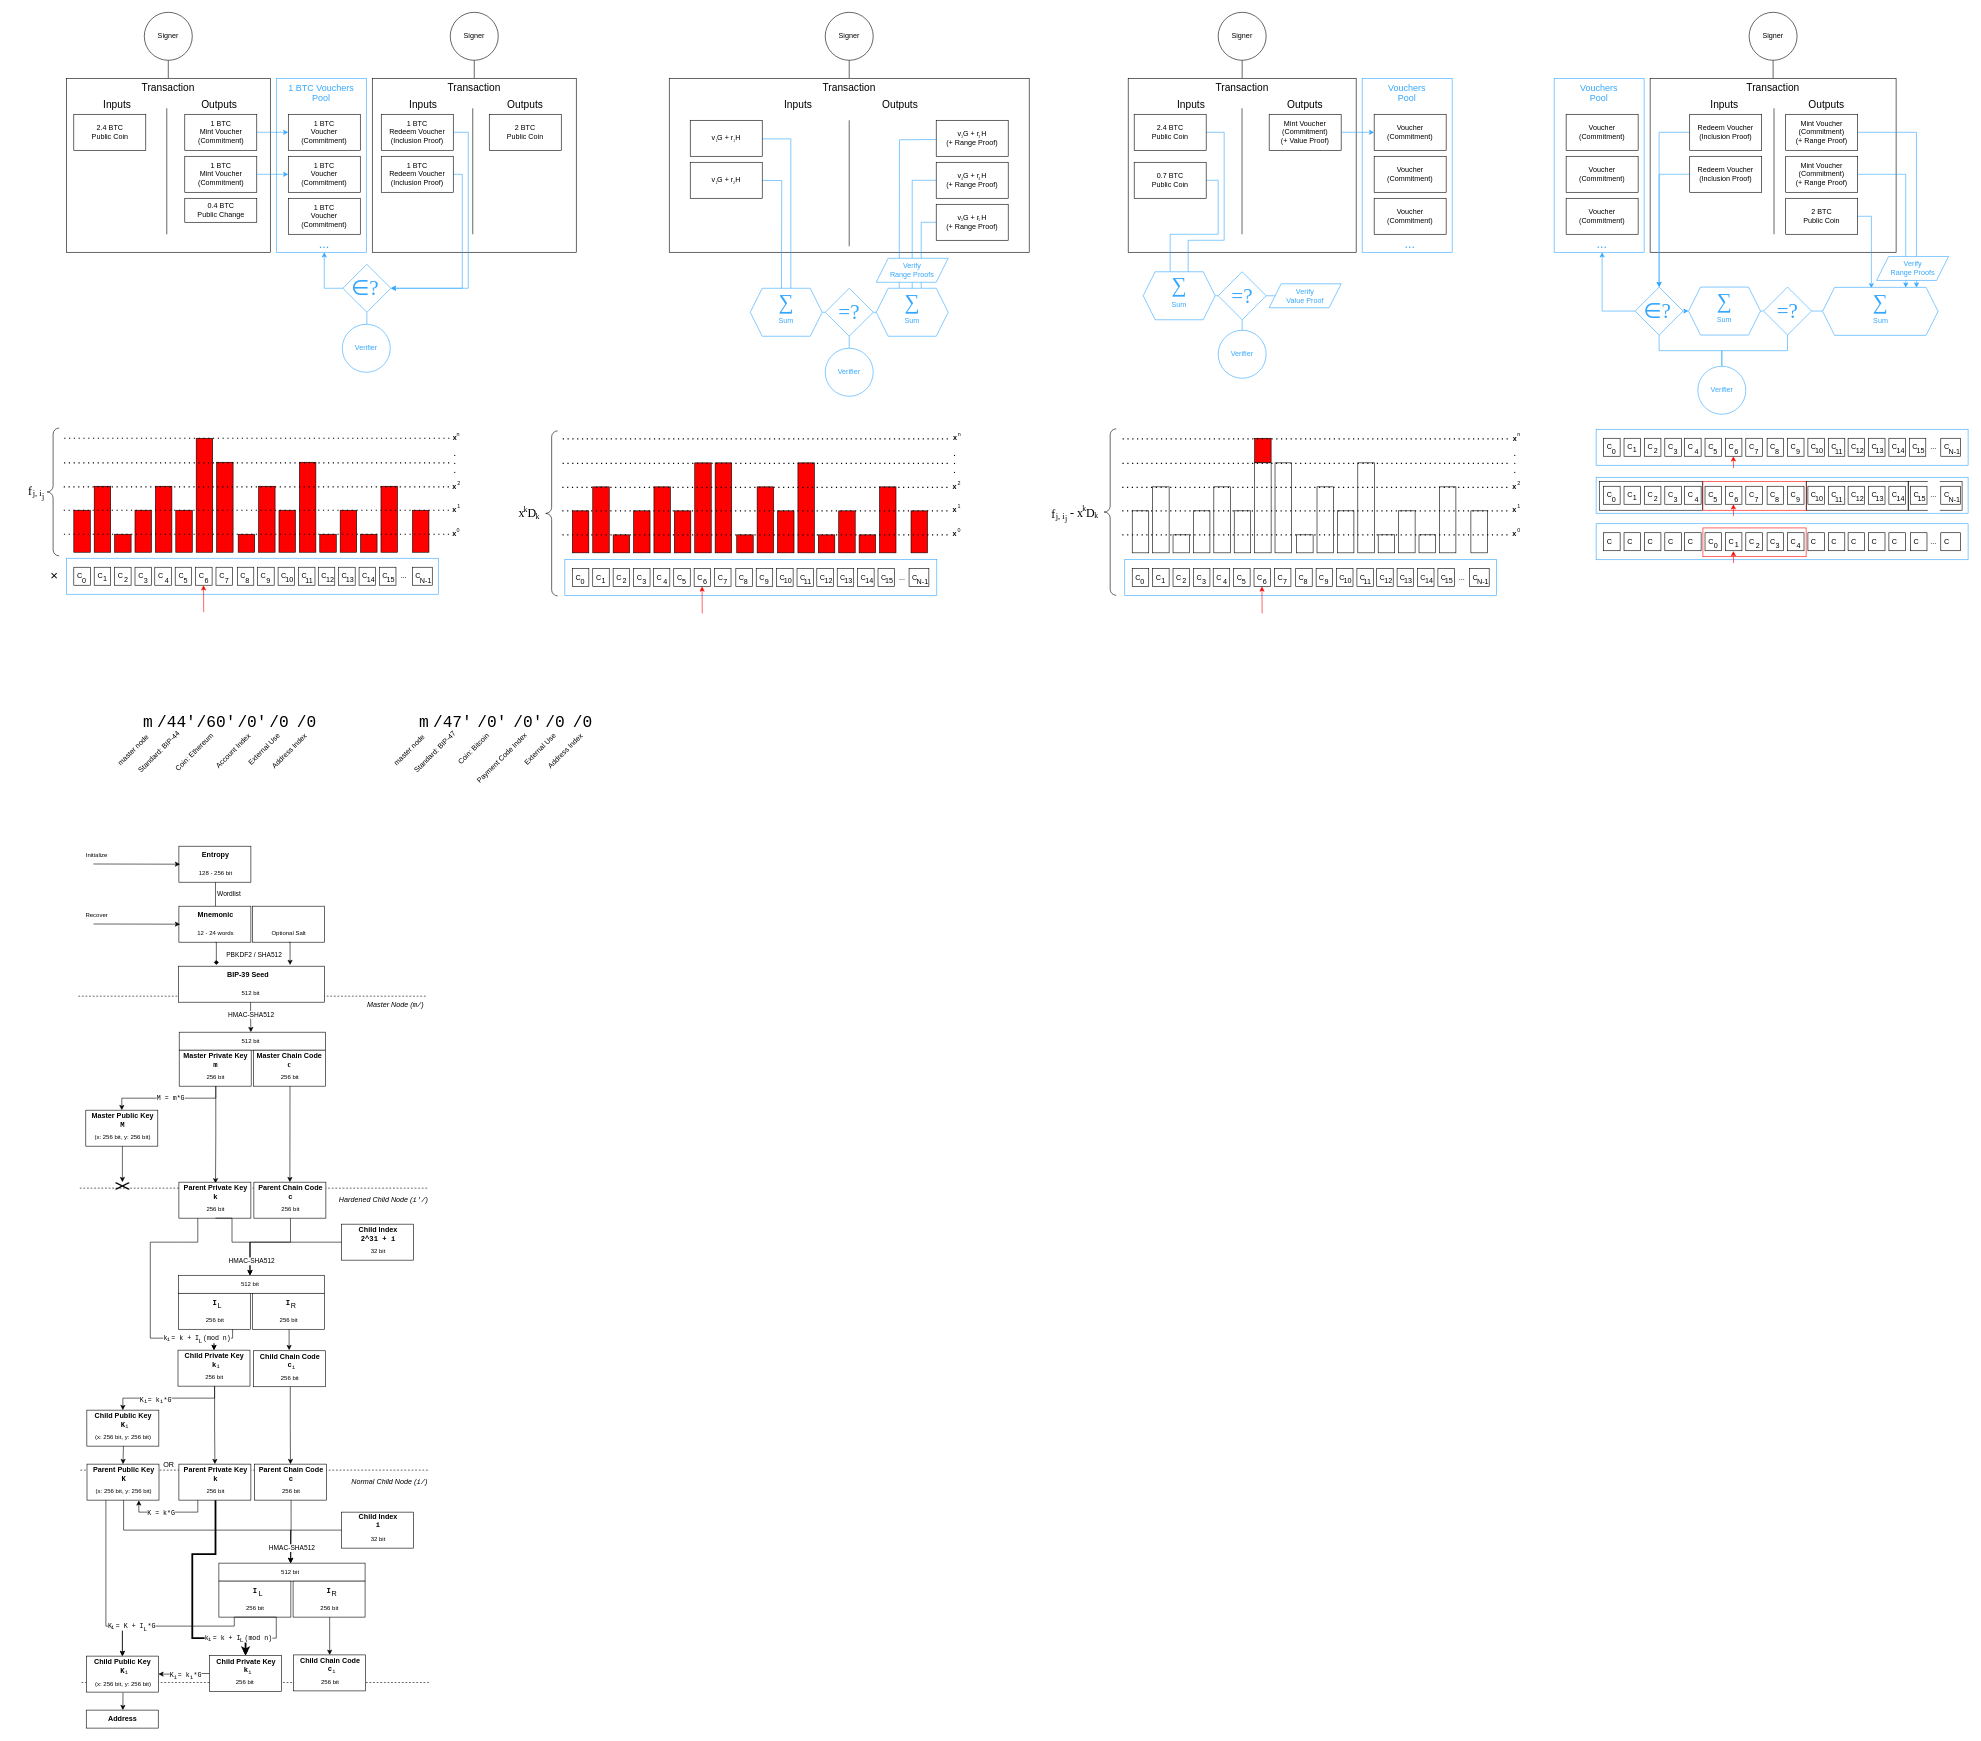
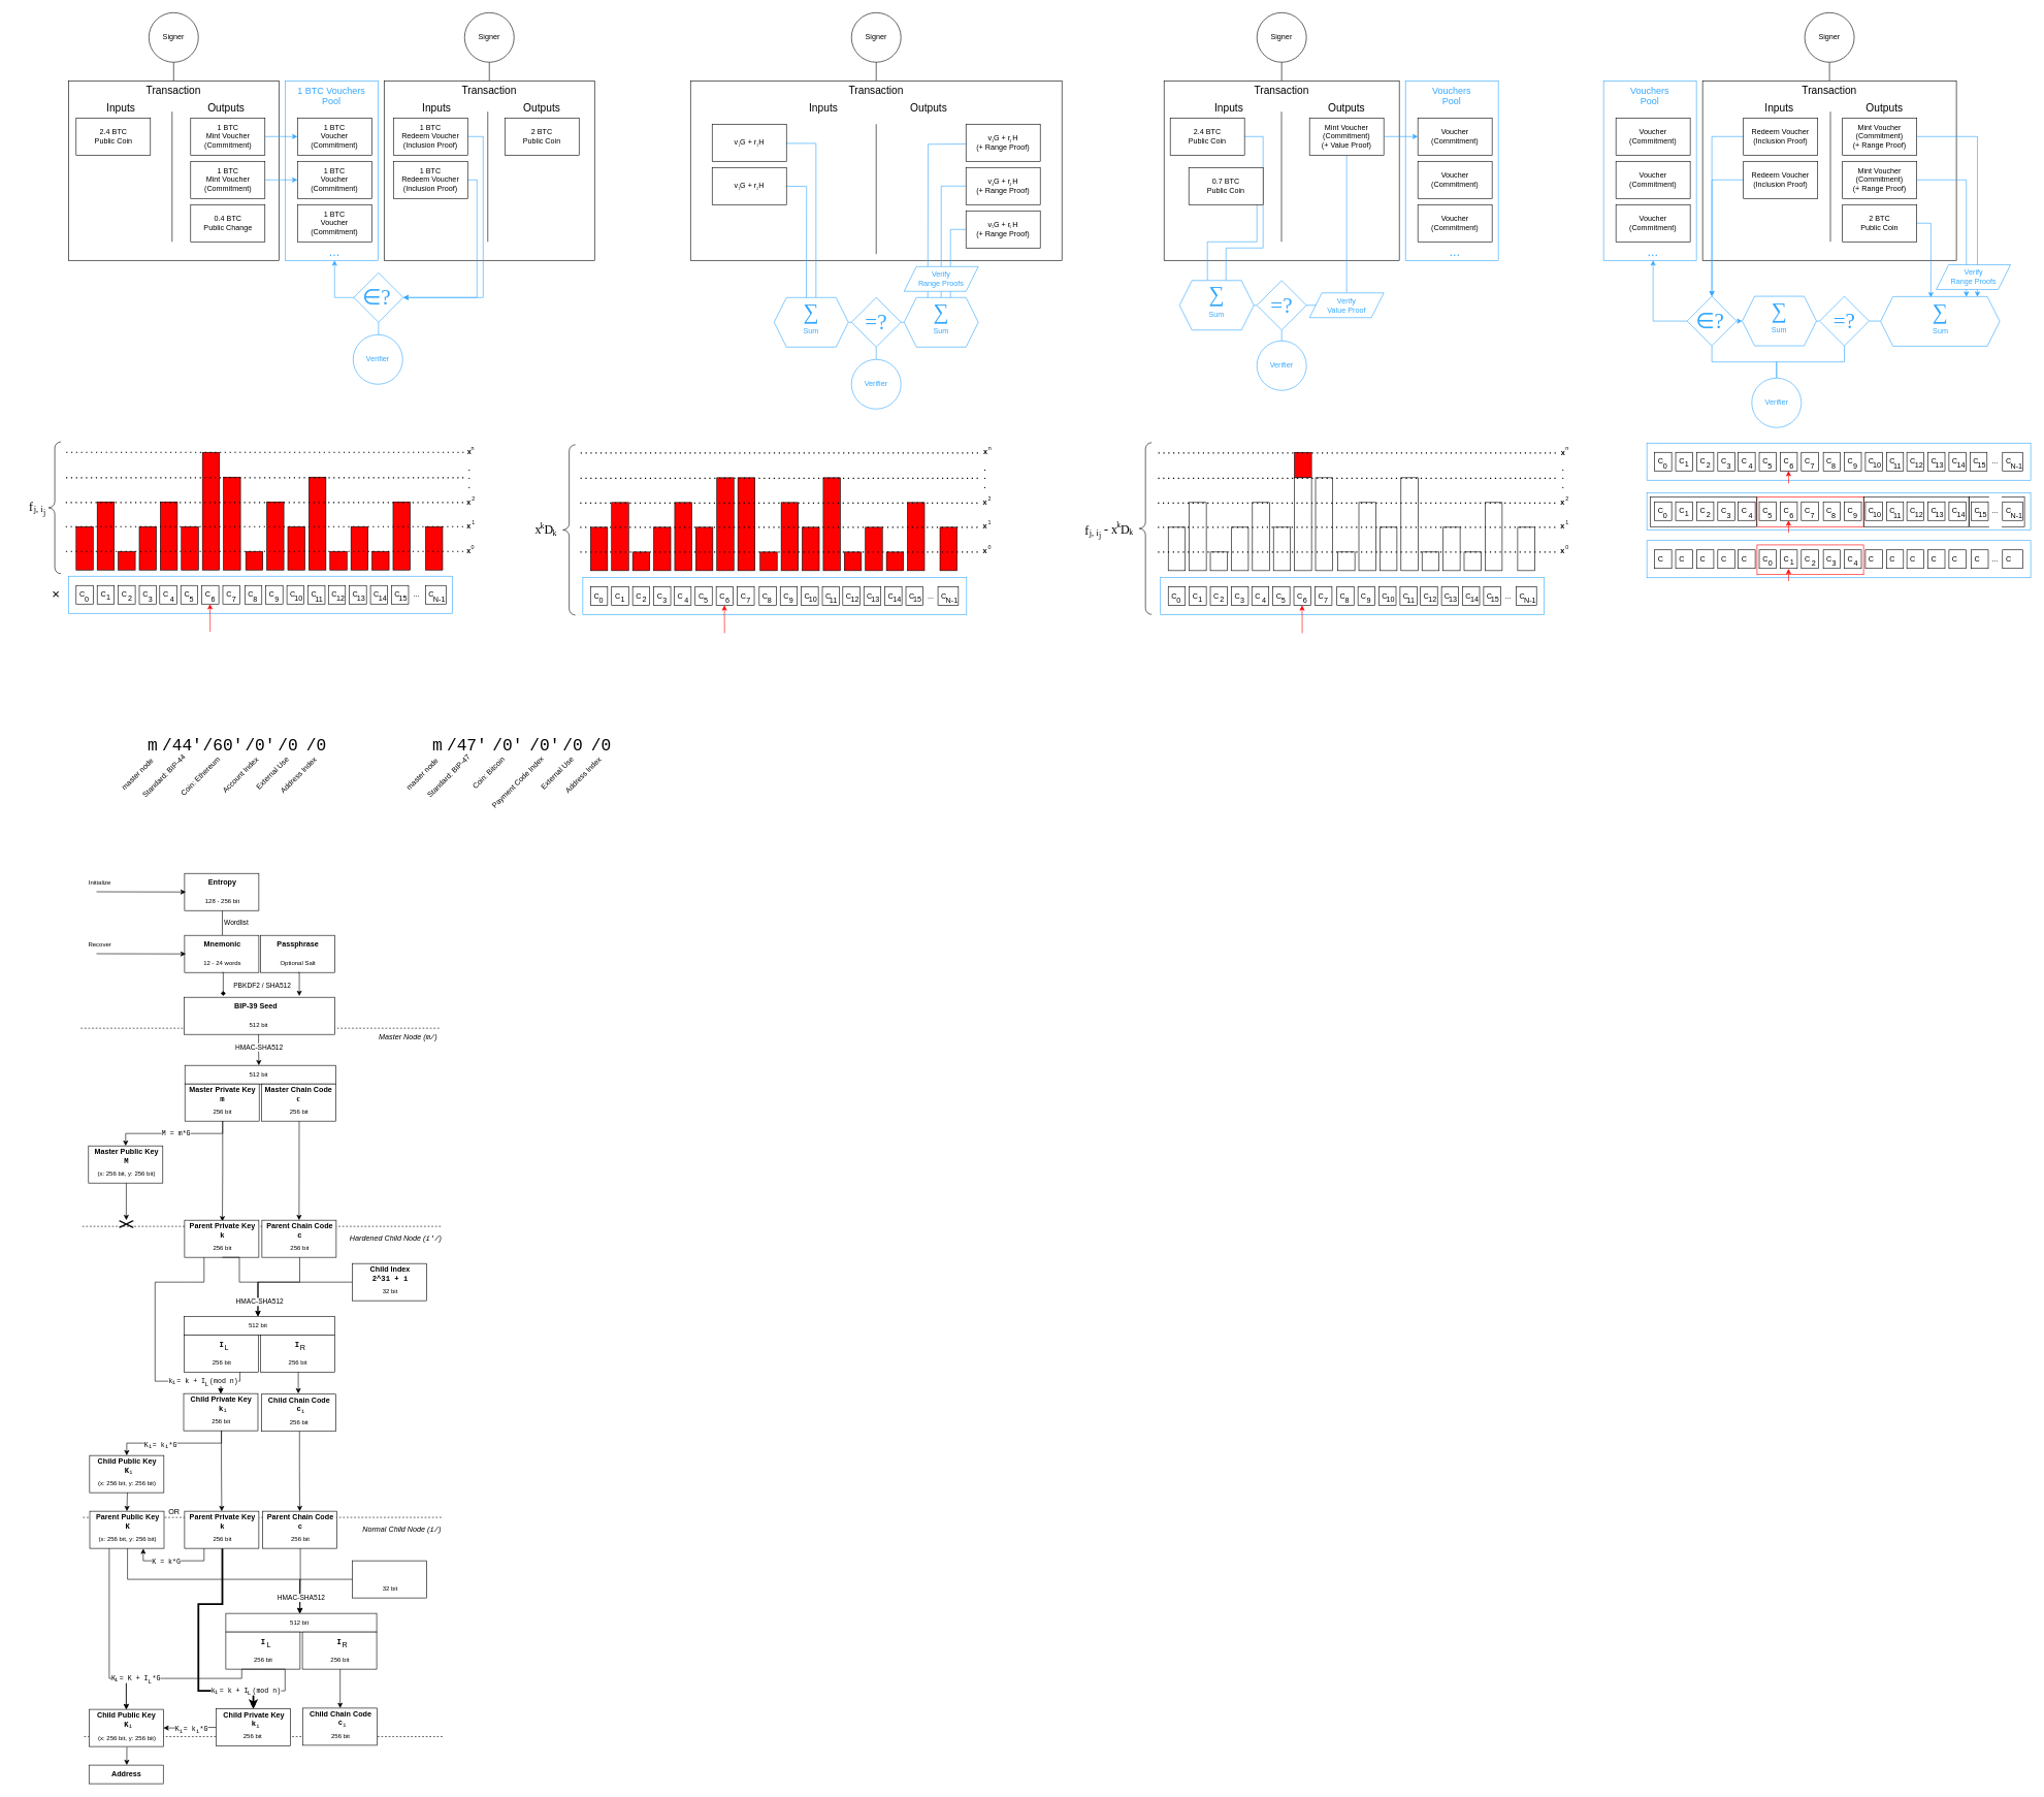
- <mxCell id="93" value="0.7 BTC&lt;br&gt;Public Coin" style="rounded=0;whiteSpace=wrap;html=1;" vertex="1" parent="1"><mxGeometry x="1890" y="270" width="120" height="60" as="geometry" /></mxCell>
+ <mxCell id="93" value="0.7 BTC&lt;br&gt;Public Coin" style="rounded=0;whiteSpace=wrap;html=1;" vertex="1" parent="1"><mxGeometry x="1920" y="270" width="120" height="60" as="geometry" /></mxCell>
- <mxCell id="49" value="0.4 BTC&lt;br&gt;Public Change" style="rounded=0;whiteSpace=wrap;html=1;" vertex="1" parent="1"><mxGeometry x="307.5" y="330" width="120" height="40" as="geometry" /></mxCell>
+ <mxCell id="49" value="0.4 BTC&lt;br&gt;Public Change" style="rounded=0;whiteSpace=wrap;html=1;" vertex="1" parent="1"><mxGeometry x="307.5" y="330" width="120" height="60" as="geometry" /></mxCell>
+ <mxCell id="83" style="edgeStyle=orthogonalEdgeStyle;rounded=0;orthogonalLoop=1;jettySize=auto;html=1;exitX=0.5;exitY=1;exitDx=0;exitDy=0;entryX=0.5;entryY=0;entryDx=0;entryDy=0;endArrow=none;endFill=0;strokeColor=#33A7FF;" edge="1" parent="1" source="84" target="96"><mxGeometry relative="1" as="geometry" /></mxCell>
+ <mxCell id="462" value="Passphrase" style="text;html=1;align=center;verticalAlign=middle;whiteSpace=wrap;rounded=0;fontStyle=1" vertex="1" parent="1"><mxGeometry x="422.34" y="1510" width="118" height="30" as="geometry" /></mxCell>
- <mxCell id="551" value="Child Index&lt;br&gt;&lt;div&gt;&lt;font face=&quot;Courier New&quot;&gt;i&lt;/font&gt;&lt;/div&gt;" style="text;html=1;align=center;verticalAlign=middle;whiteSpace=wrap;rounded=0;fontStyle=1" vertex="1" parent="1"><mxGeometry x="571" y="2520" width="118" height="30" as="geometry" /></mxCell>
